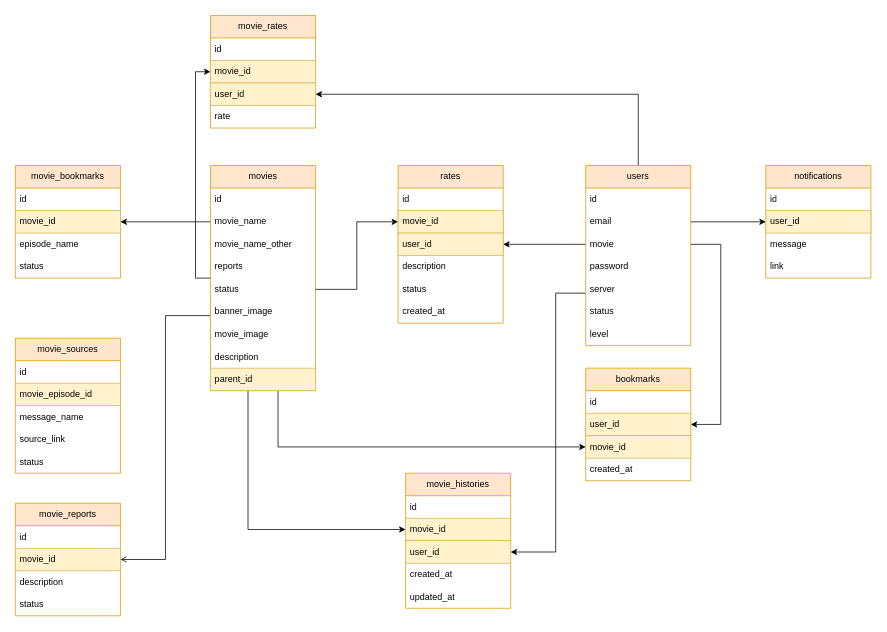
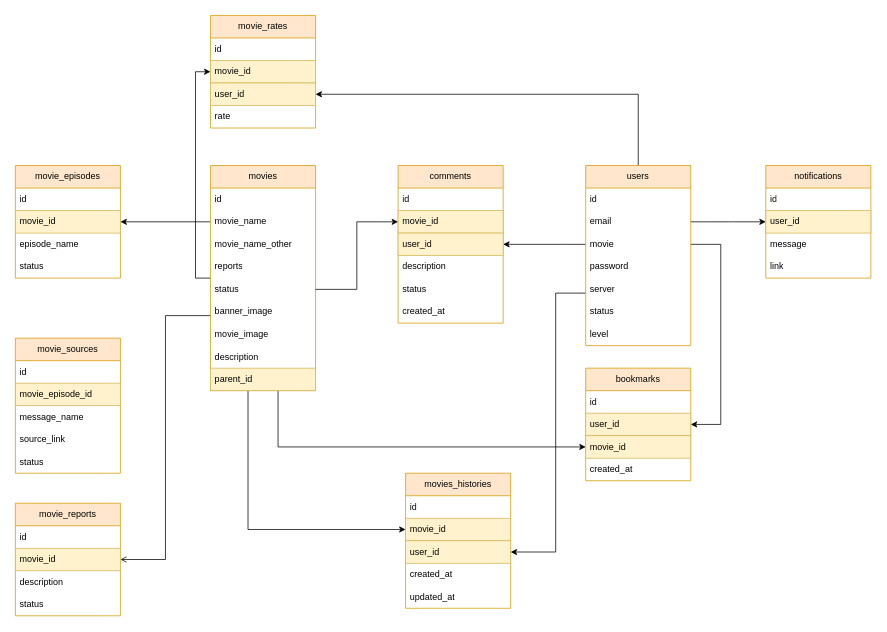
- <mxCell id="17" value="movie_bookmarks" style="swimlane;fontStyle=0;childLayout=stackLayout;horizontal=1;startSize=30;horizontalStack=0;resizeParent=1;resizeParentMax=0;resizeLast=0;collapsible=1;marginBottom=0;whiteSpace=wrap;html=1;fillColor=#ffe6cc;strokeColor=#d79b00;" parent="1" vertex="1"><mxGeometry x="20" y="220" width="140" height="150" as="geometry" /></mxCell>
+ <mxCell id="17" value="movie_episodes" style="swimlane;fontStyle=0;childLayout=stackLayout;horizontal=1;startSize=30;horizontalStack=0;resizeParent=1;resizeParentMax=0;resizeLast=0;collapsible=1;marginBottom=0;whiteSpace=wrap;html=1;fillColor=#ffe6cc;strokeColor=#d79b00;" parent="1" vertex="1"><mxGeometry x="20" y="220" width="140" height="150" as="geometry" /></mxCell>
- <mxCell id="22" value="rates" style="swimlane;fontStyle=0;childLayout=stackLayout;horizontal=1;startSize=30;horizontalStack=0;resizeParent=1;resizeParentMax=0;resizeLast=0;collapsible=1;marginBottom=0;whiteSpace=wrap;html=1;fillColor=#ffe6cc;strokeColor=#d79b00;" parent="1" vertex="1"><mxGeometry x="530" y="220" width="140" height="210" as="geometry" /></mxCell>
+ <mxCell id="22" value="comments" style="swimlane;fontStyle=0;childLayout=stackLayout;horizontal=1;startSize=30;horizontalStack=0;resizeParent=1;resizeParentMax=0;resizeLast=0;collapsible=1;marginBottom=0;whiteSpace=wrap;html=1;fillColor=#ffe6cc;strokeColor=#d79b00;" parent="1" vertex="1"><mxGeometry x="530" y="220" width="140" height="210" as="geometry" /></mxCell>
- <mxCell id="53" value="movie_histories" style="swimlane;fontStyle=0;childLayout=stackLayout;horizontal=1;startSize=30;horizontalStack=0;resizeParent=1;resizeParentMax=0;resizeLast=0;collapsible=1;marginBottom=0;whiteSpace=wrap;html=1;fillColor=#ffe6cc;strokeColor=#d79b00;" parent="1" vertex="1"><mxGeometry x="540" y="630" width="140" height="180" as="geometry" /></mxCell>
+ <mxCell id="53" value="movies_histories" style="swimlane;fontStyle=0;childLayout=stackLayout;horizontal=1;startSize=30;horizontalStack=0;resizeParent=1;resizeParentMax=0;resizeLast=0;collapsible=1;marginBottom=0;whiteSpace=wrap;html=1;fillColor=#ffe6cc;strokeColor=#d79b00;" parent="1" vertex="1"><mxGeometry x="540" y="630" width="140" height="180" as="geometry" /></mxCell>
